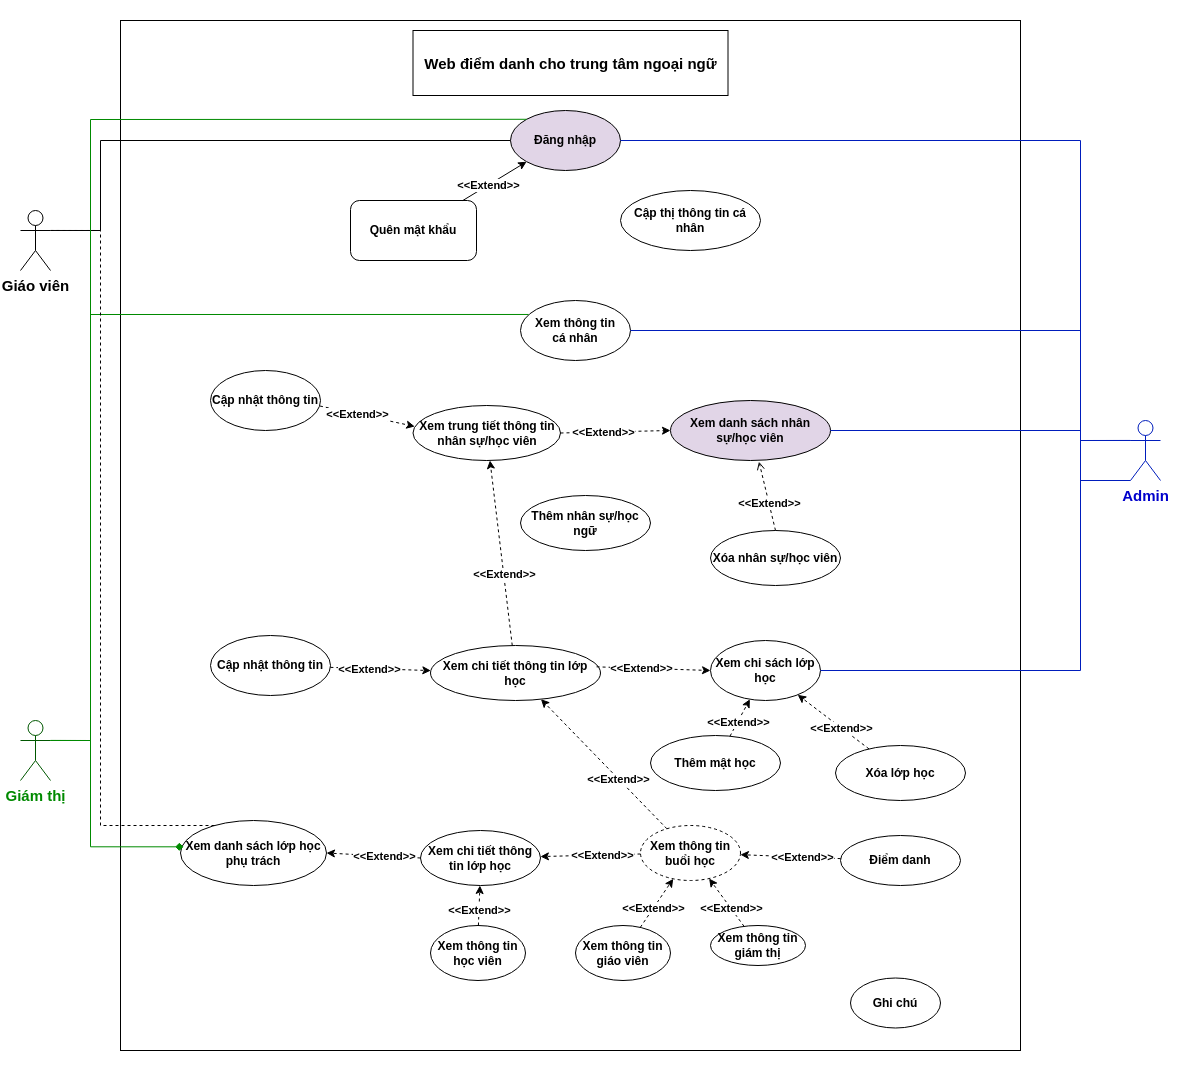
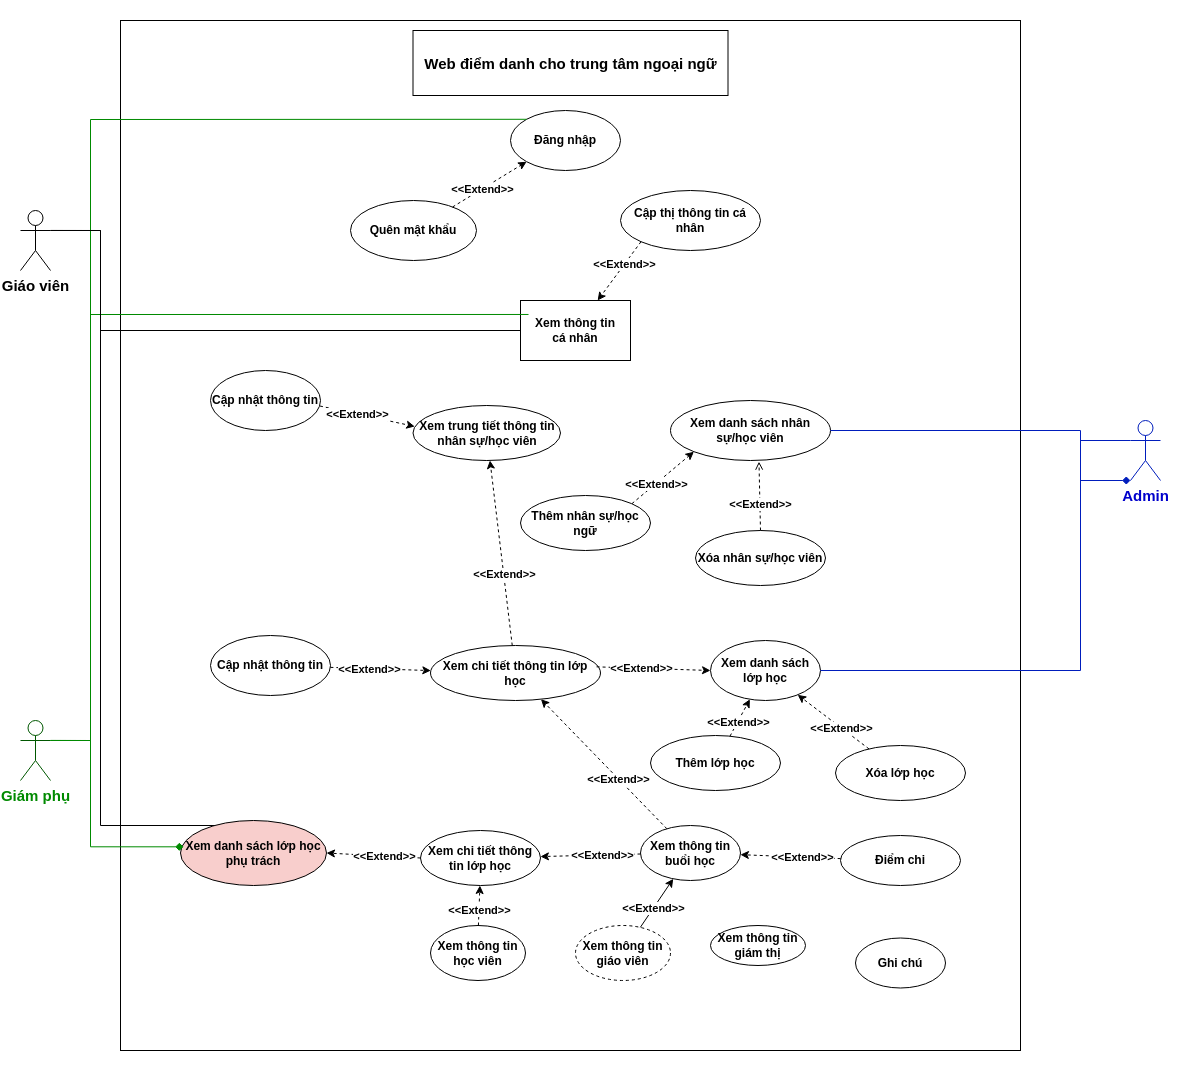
- <mxCell id="13" value="" style="endArrow=none;html=1;rounded=0;fontSize=15;exitX=1;exitY=0.333;exitDx=0;exitDy=0;exitPerimeter=0;entryX=0;entryY=0.5;entryDx=0;entryDy=0;fontStyle=1;edgeStyle=orthogonalEdgeStyle;" parent="1" source="5" target="6" edge="1"><mxGeometry width="50" height="50" relative="1" as="geometry"><mxPoint x="540" y="440" as="sourcePoint" /><mxPoint x="590" y="390" as="targetPoint" /><Array as="points"><mxPoint x="100" y="230" /><mxPoint x="100" y="140" /></Array></mxGeometry></mxCell>
- <mxCell id="6" value="Đăng nhập" style="ellipse;whiteSpace=wrap;html=1;fontStyle=1;fillColor=#e1d5e7;" parent="1" vertex="1"><mxGeometry x="510" y="110" width="110" height="60" as="geometry" /></mxCell>
+ <mxCell id="6" value="Đăng nhập" style="ellipse;whiteSpace=wrap;html=1;fontStyle=1" parent="1" vertex="1"><mxGeometry x="510" y="110" width="110" height="60" as="geometry" /></mxCell>
- <mxCell id="15" value="" style="endArrow=none;html=1;rounded=0;fontSize=15;fillColor=#0050ef;strokeColor=#001DBC;entryX=0;entryY=0.333;entryDx=0;entryDy=0;entryPerimeter=0;exitX=1;exitY=0.5;exitDx=0;exitDy=0;fontStyle=1;edgeStyle=orthogonalEdgeStyle;" parent="1" source="6" target="4" edge="1"><mxGeometry width="50" height="50" relative="1" as="geometry"><mxPoint x="640" y="440" as="sourcePoint" /><mxPoint x="690" y="390" as="targetPoint" /><Array as="points"><mxPoint x="1080" y="140" /><mxPoint x="1080" y="440" /></Array></mxGeometry></mxCell>
- <mxCell id="8" value="" style="endArrow=classic;html=1;rounded=0;entryX=0;entryY=1;entryDx=0;entryDy=0;dashed=0;fontStyle=1;" parent="1" source="7" target="6" edge="1"><mxGeometry width="50" height="50" relative="1" as="geometry"><mxPoint x="621" y="230" as="sourcePoint" /><mxPoint x="551" y="260" as="targetPoint" /></mxGeometry></mxCell>
+ <mxCell id="8" value="" style="endArrow=classic;html=1;rounded=0;entryX=0;entryY=1;entryDx=0;entryDy=0;dashed=1;fontStyle=1" parent="1" source="7" target="6" edge="1"><mxGeometry width="50" height="50" relative="1" as="geometry"><mxPoint x="621" y="230" as="sourcePoint" /><mxPoint x="551" y="260" as="targetPoint" /></mxGeometry></mxCell>
- <mxCell id="7" value="Quên mật khẩu" style="whiteSpace=wrap;html=1;fontStyle=1;rounded=1;" parent="1" vertex="1"><mxGeometry x="350" y="200" width="126" height="60" as="geometry" /></mxCell>
+ <mxCell id="7" value="Quên mật khẩu" style="ellipse;whiteSpace=wrap;html=1;fontStyle=1" parent="1" vertex="1"><mxGeometry x="350" y="200" width="126" height="60" as="geometry" /></mxCell>
+ <mxCell id="24" value="" style="endArrow=classic;html=1;rounded=0;exitX=0;exitY=1;exitDx=0;exitDy=0;dashed=1;fontStyle=1;" parent="1" source="23" target="11" edge="1"><mxGeometry width="50" height="50" relative="1" as="geometry"><mxPoint x="670" y="240" as="sourcePoint" /><mxPoint x="614" y="171" as="targetPoint" /></mxGeometry></mxCell>
+ <mxCell id="25" value="&amp;lt;&amp;lt;Extend&amp;gt;&amp;gt;" style="edgeLabel;html=1;align=center;verticalAlign=middle;resizable=0;points=[];fontStyle=1" parent="24" connectable="0" vertex="1"><mxGeometry x="-0.223" relative="1" as="geometry"><mxPoint as="offset" /></mxGeometry></mxCell>
+ <mxCell id="14" value="" style="endArrow=none;html=1;rounded=0;fontSize=15;exitX=1;exitY=0.333;exitDx=0;exitDy=0;exitPerimeter=0;entryX=0;entryY=0.5;entryDx=0;entryDy=0;fontStyle=1;edgeStyle=orthogonalEdgeStyle;" parent="1" source="5" target="11" edge="1"><mxGeometry width="50" height="50" relative="1" as="geometry"><mxPoint x="170" y="450" as="sourcePoint" /><mxPoint x="520" y="330" as="targetPoint" /><Array as="points"><mxPoint x="100" y="230" /><mxPoint x="100" y="330" /></Array></mxGeometry></mxCell>
- <mxCell id="11" value="Xem thông tin&lt;br&gt;cá nhân" style="ellipse;whiteSpace=wrap;html=1;fontStyle=1" parent="1" vertex="1"><mxGeometry x="520" y="300" width="110" height="60" as="geometry" /></mxCell>
+ <mxCell id="11" value="Xem thông tin&lt;br&gt;cá nhân" style="whiteSpace=wrap;html=1;fontStyle=1;rounded=0;" parent="1" vertex="1"><mxGeometry x="520" y="300" width="110" height="60" as="geometry" /></mxCell>
- <mxCell id="16" value="" style="endArrow=none;html=1;rounded=0;fontSize=15;fillColor=#0050ef;strokeColor=#001DBC;exitX=1;exitY=0.5;exitDx=0;exitDy=0;entryX=0;entryY=0.333;entryDx=0;entryDy=0;entryPerimeter=0;fontStyle=1;edgeStyle=orthogonalEdgeStyle;" parent="1" source="11" target="4" edge="1"><mxGeometry width="50" height="50" relative="1" as="geometry"><mxPoint x="630" y="330" as="sourcePoint" /><mxPoint x="980" y="440" as="targetPoint" /><Array as="points"><mxPoint x="1080" y="330" /><mxPoint x="1080" y="440" /></Array></mxGeometry></mxCell>
- <mxCell id="12" value="Xem danh sách nhân sự/học viên" style="ellipse;whiteSpace=wrap;html=1;fontStyle=1;fillColor=#e1d5e7;" parent="1" vertex="1"><mxGeometry x="670" y="400" width="160" height="60" as="geometry" /></mxCell>
+ <mxCell id="12" value="Xem danh sách nhân sự/học viên" style="ellipse;whiteSpace=wrap;html=1;fontStyle=1" parent="1" vertex="1"><mxGeometry x="670" y="400" width="160" height="60" as="geometry" /></mxCell>
- <mxCell id="30" value="" style="endArrow=classic;html=1;rounded=0;exitX=1;exitY=0.5;exitDx=0;exitDy=0;dashed=1;fontStyle=1;entryX=0;entryY=0.5;entryDx=0;entryDy=0;" parent="1" source="26" target="12" edge="1"><mxGeometry width="50" height="50" relative="1" as="geometry"><mxPoint x="651" y="251" as="sourcePoint" /><mxPoint x="606" y="312" as="targetPoint" /></mxGeometry></mxCell>
- <mxCell id="31" value="&amp;lt;&amp;lt;Extend&amp;gt;&amp;gt;" style="edgeLabel;html=1;align=center;verticalAlign=middle;resizable=0;points=[];fontStyle=1" parent="30" connectable="0" vertex="1"><mxGeometry x="-0.223" relative="1" as="geometry"><mxPoint as="offset" /></mxGeometry></mxCell>
+ <mxCell id="32" value="" style="endArrow=classic;html=1;rounded=0;exitX=1;exitY=0;exitDx=0;exitDy=0;dashed=1;fontStyle=1;entryX=0;entryY=1;entryDx=0;entryDy=0;" parent="1" source="28" target="12" edge="1"><mxGeometry width="50" height="50" relative="1" as="geometry"><mxPoint x="552" y="460" as="sourcePoint" /><mxPoint x="680" y="440" as="targetPoint" /></mxGeometry></mxCell>
+ <mxCell id="33" value="&amp;lt;&amp;lt;Extend&amp;gt;&amp;gt;" style="edgeLabel;html=1;align=center;verticalAlign=middle;resizable=0;points=[];fontStyle=1" parent="32" connectable="0" vertex="1"><mxGeometry x="-0.223" relative="1" as="geometry"><mxPoint as="offset" /></mxGeometry></mxCell>
- <mxCell id="17" value="" style="endArrow=none;html=1;rounded=0;fontSize=15;fillColor=#0050ef;strokeColor=#001DBC;exitX=1;exitY=0.5;exitDx=0;exitDy=0;entryX=0;entryY=1;entryDx=0;entryDy=0;entryPerimeter=0;fontStyle=1;edgeStyle=orthogonalEdgeStyle;" parent="1" source="12" target="4" edge="1"><mxGeometry width="50" height="50" relative="1" as="geometry"><mxPoint x="630" y="420" as="sourcePoint" /><mxPoint x="990" y="450" as="targetPoint" /><Array as="points"><mxPoint x="1080" y="430" /><mxPoint x="1080" y="480" /></Array></mxGeometry></mxCell>
+ <mxCell id="17" value="" style="endArrow=diamond;html=1;rounded=0;fontSize=15;fillColor=#0050ef;strokeColor=#001DBC;exitX=1;exitY=0.5;exitDx=0;exitDy=0;entryX=0;entryY=1;entryDx=0;entryDy=0;entryPerimeter=0;fontStyle=1;edgeStyle=orthogonalEdgeStyle;" parent="1" source="12" target="4" edge="1"><mxGeometry width="50" height="50" relative="1" as="geometry"><mxPoint x="630" y="420" as="sourcePoint" /><mxPoint x="990" y="450" as="targetPoint" /><Array as="points"><mxPoint x="1080" y="430" /><mxPoint x="1080" y="480" /></Array></mxGeometry></mxCell>
- <mxCell id="29" value="Xóa nhân sự/học viên" style="ellipse;whiteSpace=wrap;html=1;fontStyle=1" parent="1" vertex="1"><mxGeometry x="710" y="530" width="130" height="55" as="geometry" /></mxCell>
+ <mxCell id="29" value="Xóa nhân sự/học viên" style="ellipse;whiteSpace=wrap;html=1;fontStyle=1" parent="1" vertex="1"><mxGeometry x="695" y="530" width="130" height="55" as="geometry" /></mxCell>
- <mxCell id="55" value="" style="endArrow=none;html=1;rounded=0;fontSize=15;fontStyle=1;exitX=1;exitY=0.333;exitDx=0;exitDy=0;exitPerimeter=0;edgeStyle=orthogonalEdgeStyle;dashed=1;" parent="1" source="5" target="50" edge="1"><mxGeometry width="50" height="50" relative="1" as="geometry"><mxPoint x="60" y="260" as="sourcePoint" /><mxPoint x="530" y="340" as="targetPoint" /><Array as="points"><mxPoint x="100" y="230" /><mxPoint x="100" y="825" /></Array></mxGeometry></mxCell>
+ <mxCell id="55" value="" style="endArrow=none;html=1;rounded=0;fontSize=15;fontStyle=1;exitX=1;exitY=0.333;exitDx=0;exitDy=0;exitPerimeter=0;edgeStyle=orthogonalEdgeStyle;" parent="1" source="5" target="50" edge="1"><mxGeometry width="50" height="50" relative="1" as="geometry"><mxPoint x="60" y="260" as="sourcePoint" /><mxPoint x="530" y="340" as="targetPoint" /><Array as="points"><mxPoint x="100" y="230" /><mxPoint x="100" y="825" /></Array></mxGeometry></mxCell>
- <mxCell id="10" value="Xem chi sách lớp học" style="ellipse;whiteSpace=wrap;html=1;fontStyle=1" parent="1" vertex="1"><mxGeometry x="710" y="640" width="110" height="60" as="geometry" /></mxCell>
+ <mxCell id="10" value="Xem danh sách lớp học" style="ellipse;whiteSpace=wrap;html=1;fontStyle=1" parent="1" vertex="1"><mxGeometry x="710" y="640" width="110" height="60" as="geometry" /></mxCell>
- <mxCell id="40" value="Thêm mật học" style="ellipse;whiteSpace=wrap;html=1;fontStyle=1" parent="1" vertex="1"><mxGeometry x="650" y="735" width="130" height="55" as="geometry" /></mxCell>
+ <mxCell id="40" value="Thêm lớp học" style="ellipse;whiteSpace=wrap;html=1;fontStyle=1" parent="1" vertex="1"><mxGeometry x="650" y="735" width="130" height="55" as="geometry" /></mxCell>
- <mxCell id="19" value="&lt;font color=&quot;#008a00&quot;&gt;Giám thị&lt;/font&gt;" style="shape=umlActor;verticalLabelPosition=bottom;verticalAlign=top;html=1;outlineConnect=0;fontSize=15;fontStyle=1;fillColor=none;fontColor=#ffffff;strokeColor=#005700;" parent="1" vertex="1"><mxGeometry x="20" y="720" width="30" height="60" as="geometry" /></mxCell>
+ <mxCell id="19" value="&lt;font color=&quot;#008a00&quot;&gt;Giám phụ&lt;/font&gt;" style="shape=umlActor;verticalLabelPosition=bottom;verticalAlign=top;html=1;outlineConnect=0;fontSize=15;fontStyle=1;fillColor=none;fontColor=#ffffff;strokeColor=#005700;" parent="1" vertex="1"><mxGeometry x="20" y="720" width="30" height="60" as="geometry" /></mxCell>
- <mxCell id="50" value="Xem danh sách lớp học phụ trách" style="ellipse;whiteSpace=wrap;html=1;fontStyle=1" parent="1" vertex="1"><mxGeometry x="180" y="820" width="146" height="65" as="geometry" /></mxCell>
+ <mxCell id="50" value="Xem danh sách lớp học phụ trách" style="ellipse;whiteSpace=wrap;html=1;fontStyle=1;fillColor=#f8cecc;" parent="1" vertex="1"><mxGeometry x="180" y="820" width="146" height="65" as="geometry" /></mxCell>
- <mxCell id="62" value="Xem thông tin buổi học" style="ellipse;whiteSpace=wrap;html=1;fontStyle=1;dashed=1;" parent="1" vertex="1"><mxGeometry x="640" y="825" width="100" height="55" as="geometry" /></mxCell>
+ <mxCell id="62" value="Xem thông tin buổi học" style="ellipse;whiteSpace=wrap;html=1;fontStyle=1" parent="1" vertex="1"><mxGeometry x="640" y="825" width="100" height="55" as="geometry" /></mxCell>
- <mxCell id="51" value="Điểm danh" style="ellipse;whiteSpace=wrap;html=1;fontStyle=1" parent="1" vertex="1"><mxGeometry x="840" y="835" width="120" height="50" as="geometry" /></mxCell>
+ <mxCell id="51" value="Điểm chi" style="ellipse;whiteSpace=wrap;html=1;fontStyle=1" parent="1" vertex="1"><mxGeometry x="840" y="835" width="120" height="50" as="geometry" /></mxCell>
- <mxCell id="66" value="" style="endArrow=classic;html=1;rounded=0;dashed=1;fontStyle=1;" parent="1" source="65" target="62" edge="1"><mxGeometry width="50" height="50" relative="1" as="geometry"><mxPoint x="530" y="945" as="sourcePoint" /><mxPoint x="523" y="890" as="targetPoint" /></mxGeometry></mxCell>
+ <mxCell id="66" value="" style="endArrow=classic;html=1;rounded=0;dashed=0;fontStyle=1;" parent="1" source="65" target="62" edge="1"><mxGeometry width="50" height="50" relative="1" as="geometry"><mxPoint x="530" y="945" as="sourcePoint" /><mxPoint x="523" y="890" as="targetPoint" /></mxGeometry></mxCell>
- <mxCell id="69" value="" style="endArrow=classic;html=1;rounded=0;dashed=1;fontStyle=1;" parent="1" source="68" target="62" edge="1"><mxGeometry width="50" height="50" relative="1" as="geometry"><mxPoint x="645" y="936" as="sourcePoint" /><mxPoint x="667" y="889" as="targetPoint" /></mxGeometry></mxCell>
- <mxCell id="70" value="&amp;lt;&amp;lt;Extend&amp;gt;&amp;gt;" style="edgeLabel;html=1;align=center;verticalAlign=middle;resizable=0;points=[];fontStyle=1" parent="69" connectable="0" vertex="1"><mxGeometry x="-0.223" relative="1" as="geometry"><mxPoint as="offset" /></mxGeometry></mxCell>
- <mxCell id="65" value="Xem thông tin giáo viên" style="ellipse;whiteSpace=wrap;html=1;fontStyle=1" parent="1" vertex="1"><mxGeometry x="575" y="925" width="95" height="55" as="geometry" /></mxCell>
+ <mxCell id="65" value="Xem thông tin giáo viên" style="ellipse;whiteSpace=wrap;html=1;fontStyle=1;dashed=1;" parent="1" vertex="1"><mxGeometry x="575" y="925" width="95" height="55" as="geometry" /></mxCell>
- <mxCell id="22" value="Ghi chú" style="ellipse;whiteSpace=wrap;html=1;fontStyle=1" parent="1" vertex="1"><mxGeometry x="850" y="977.5" width="90" height="50" as="geometry" /></mxCell>
+ <mxCell id="22" value="Ghi chú" style="ellipse;whiteSpace=wrap;html=1;fontStyle=1" parent="1" vertex="1"><mxGeometry x="855" y="937.5" width="90" height="50" as="geometry" /></mxCell>
